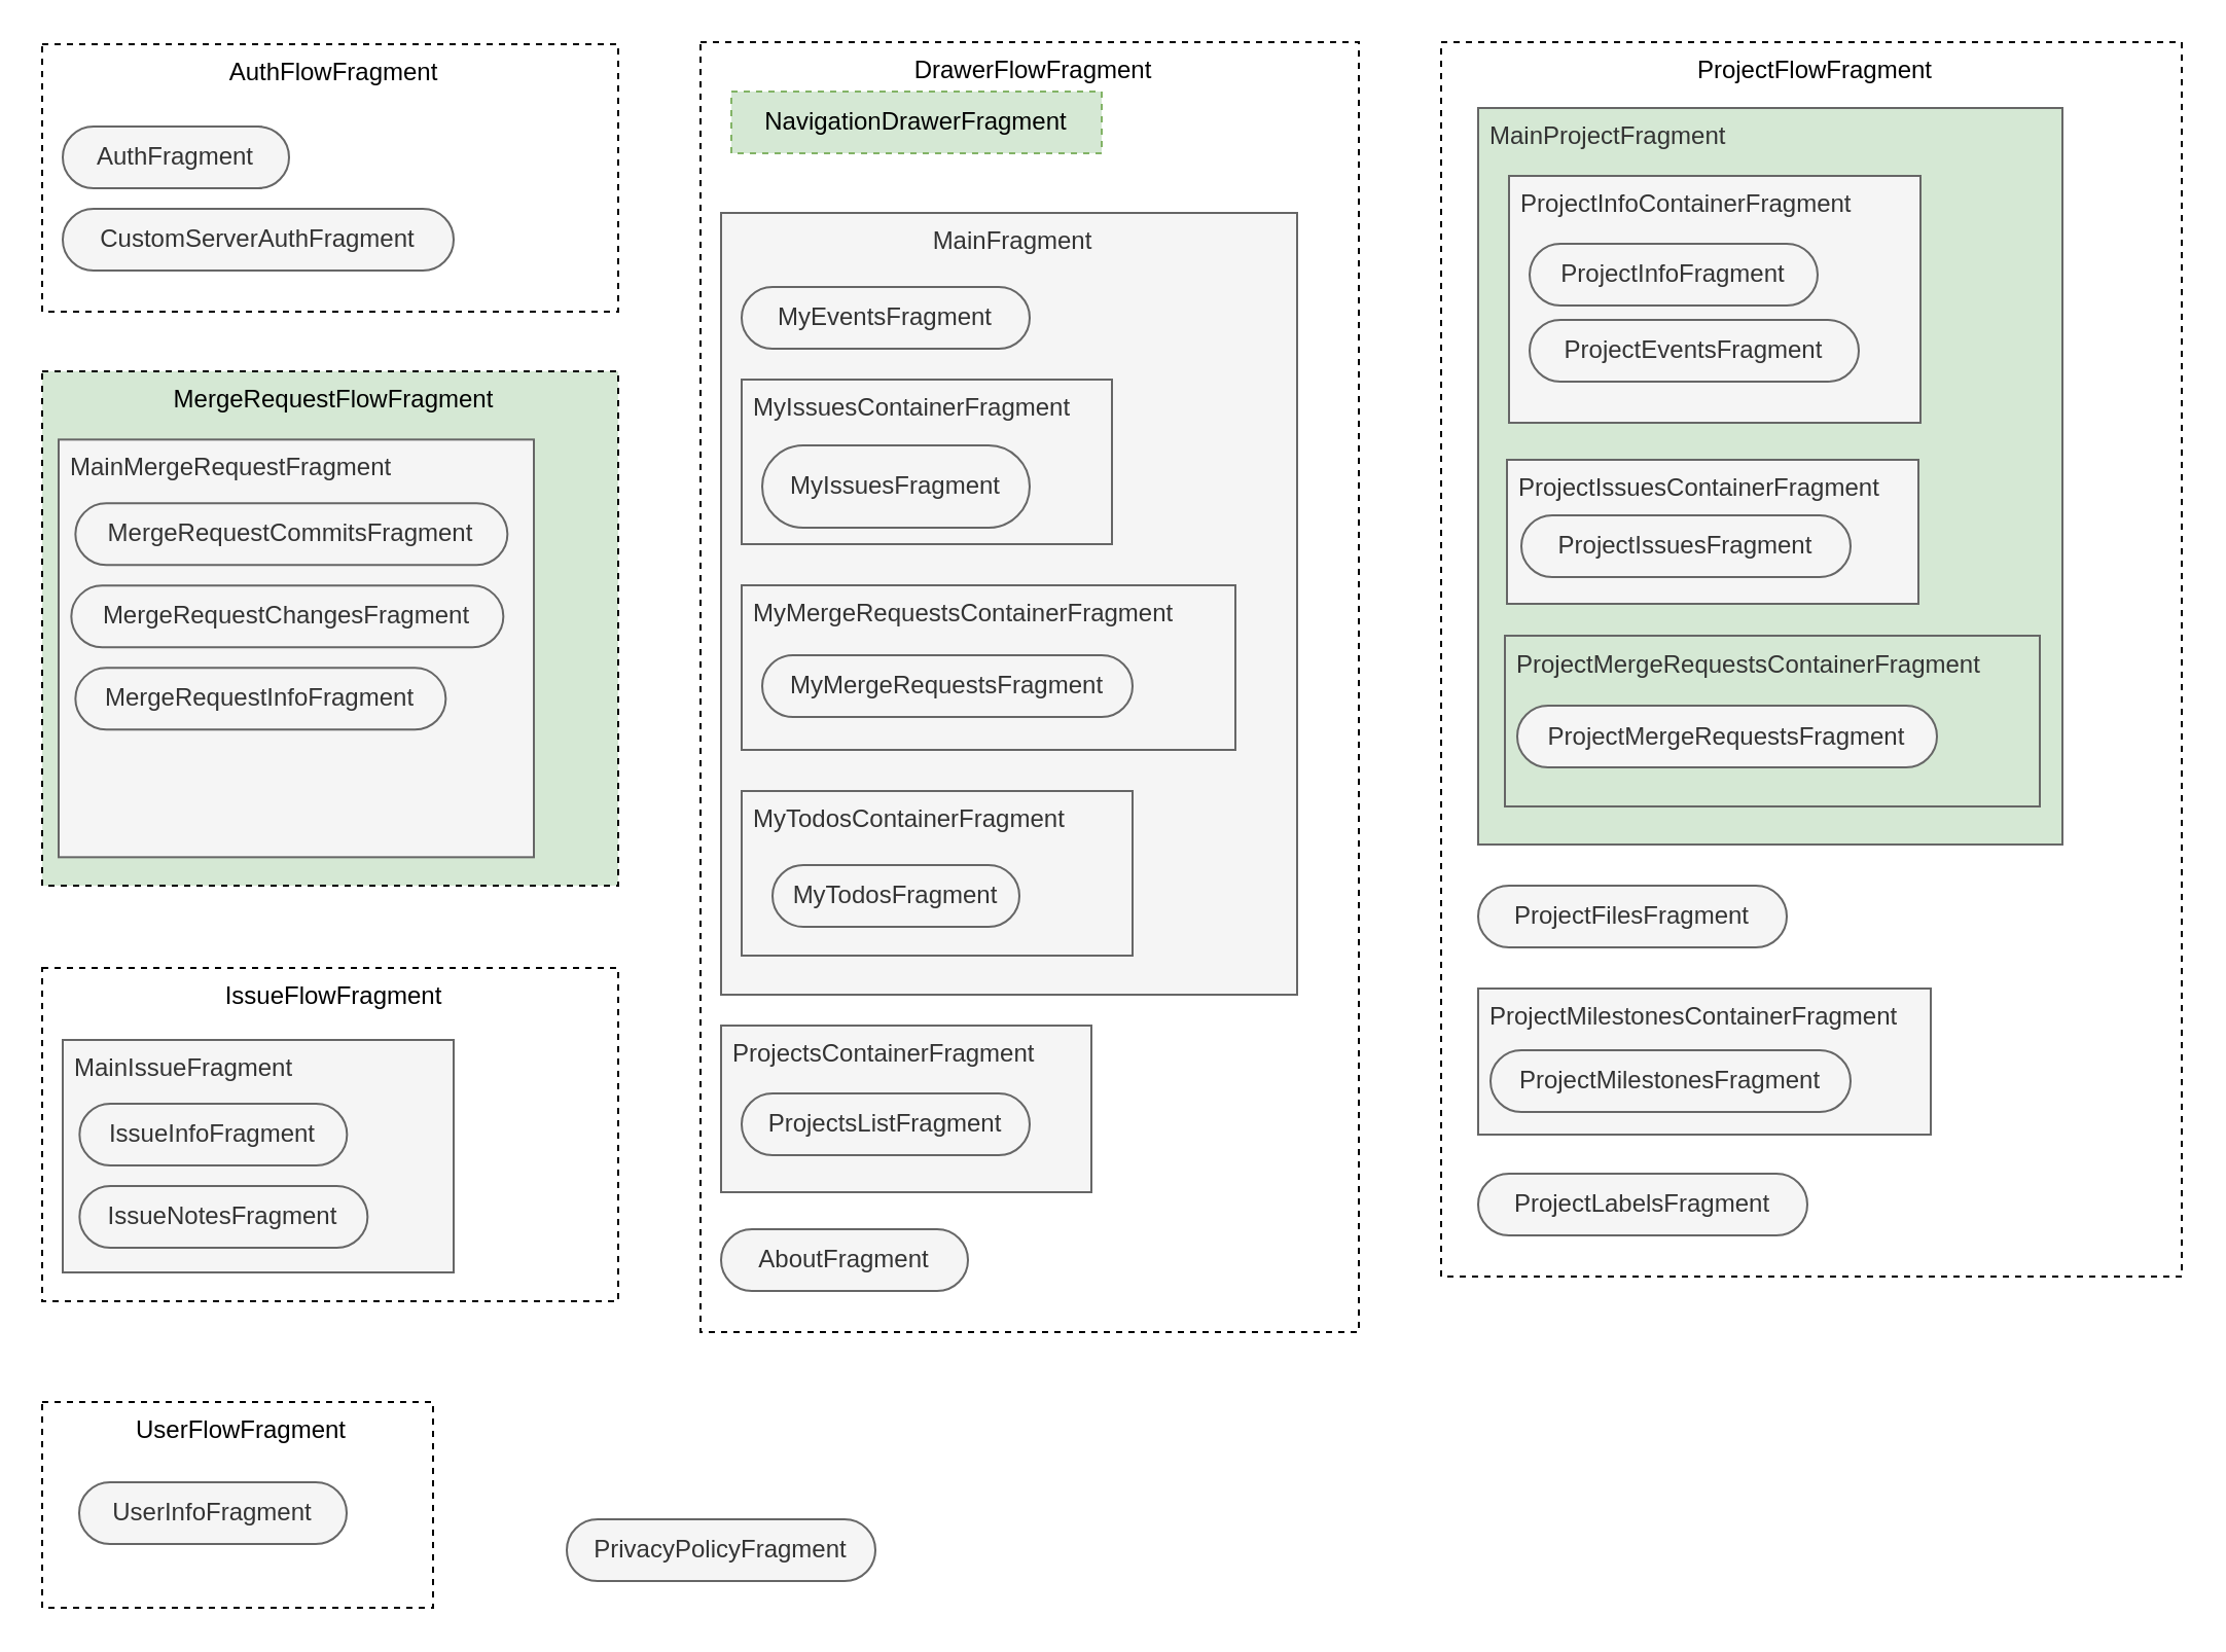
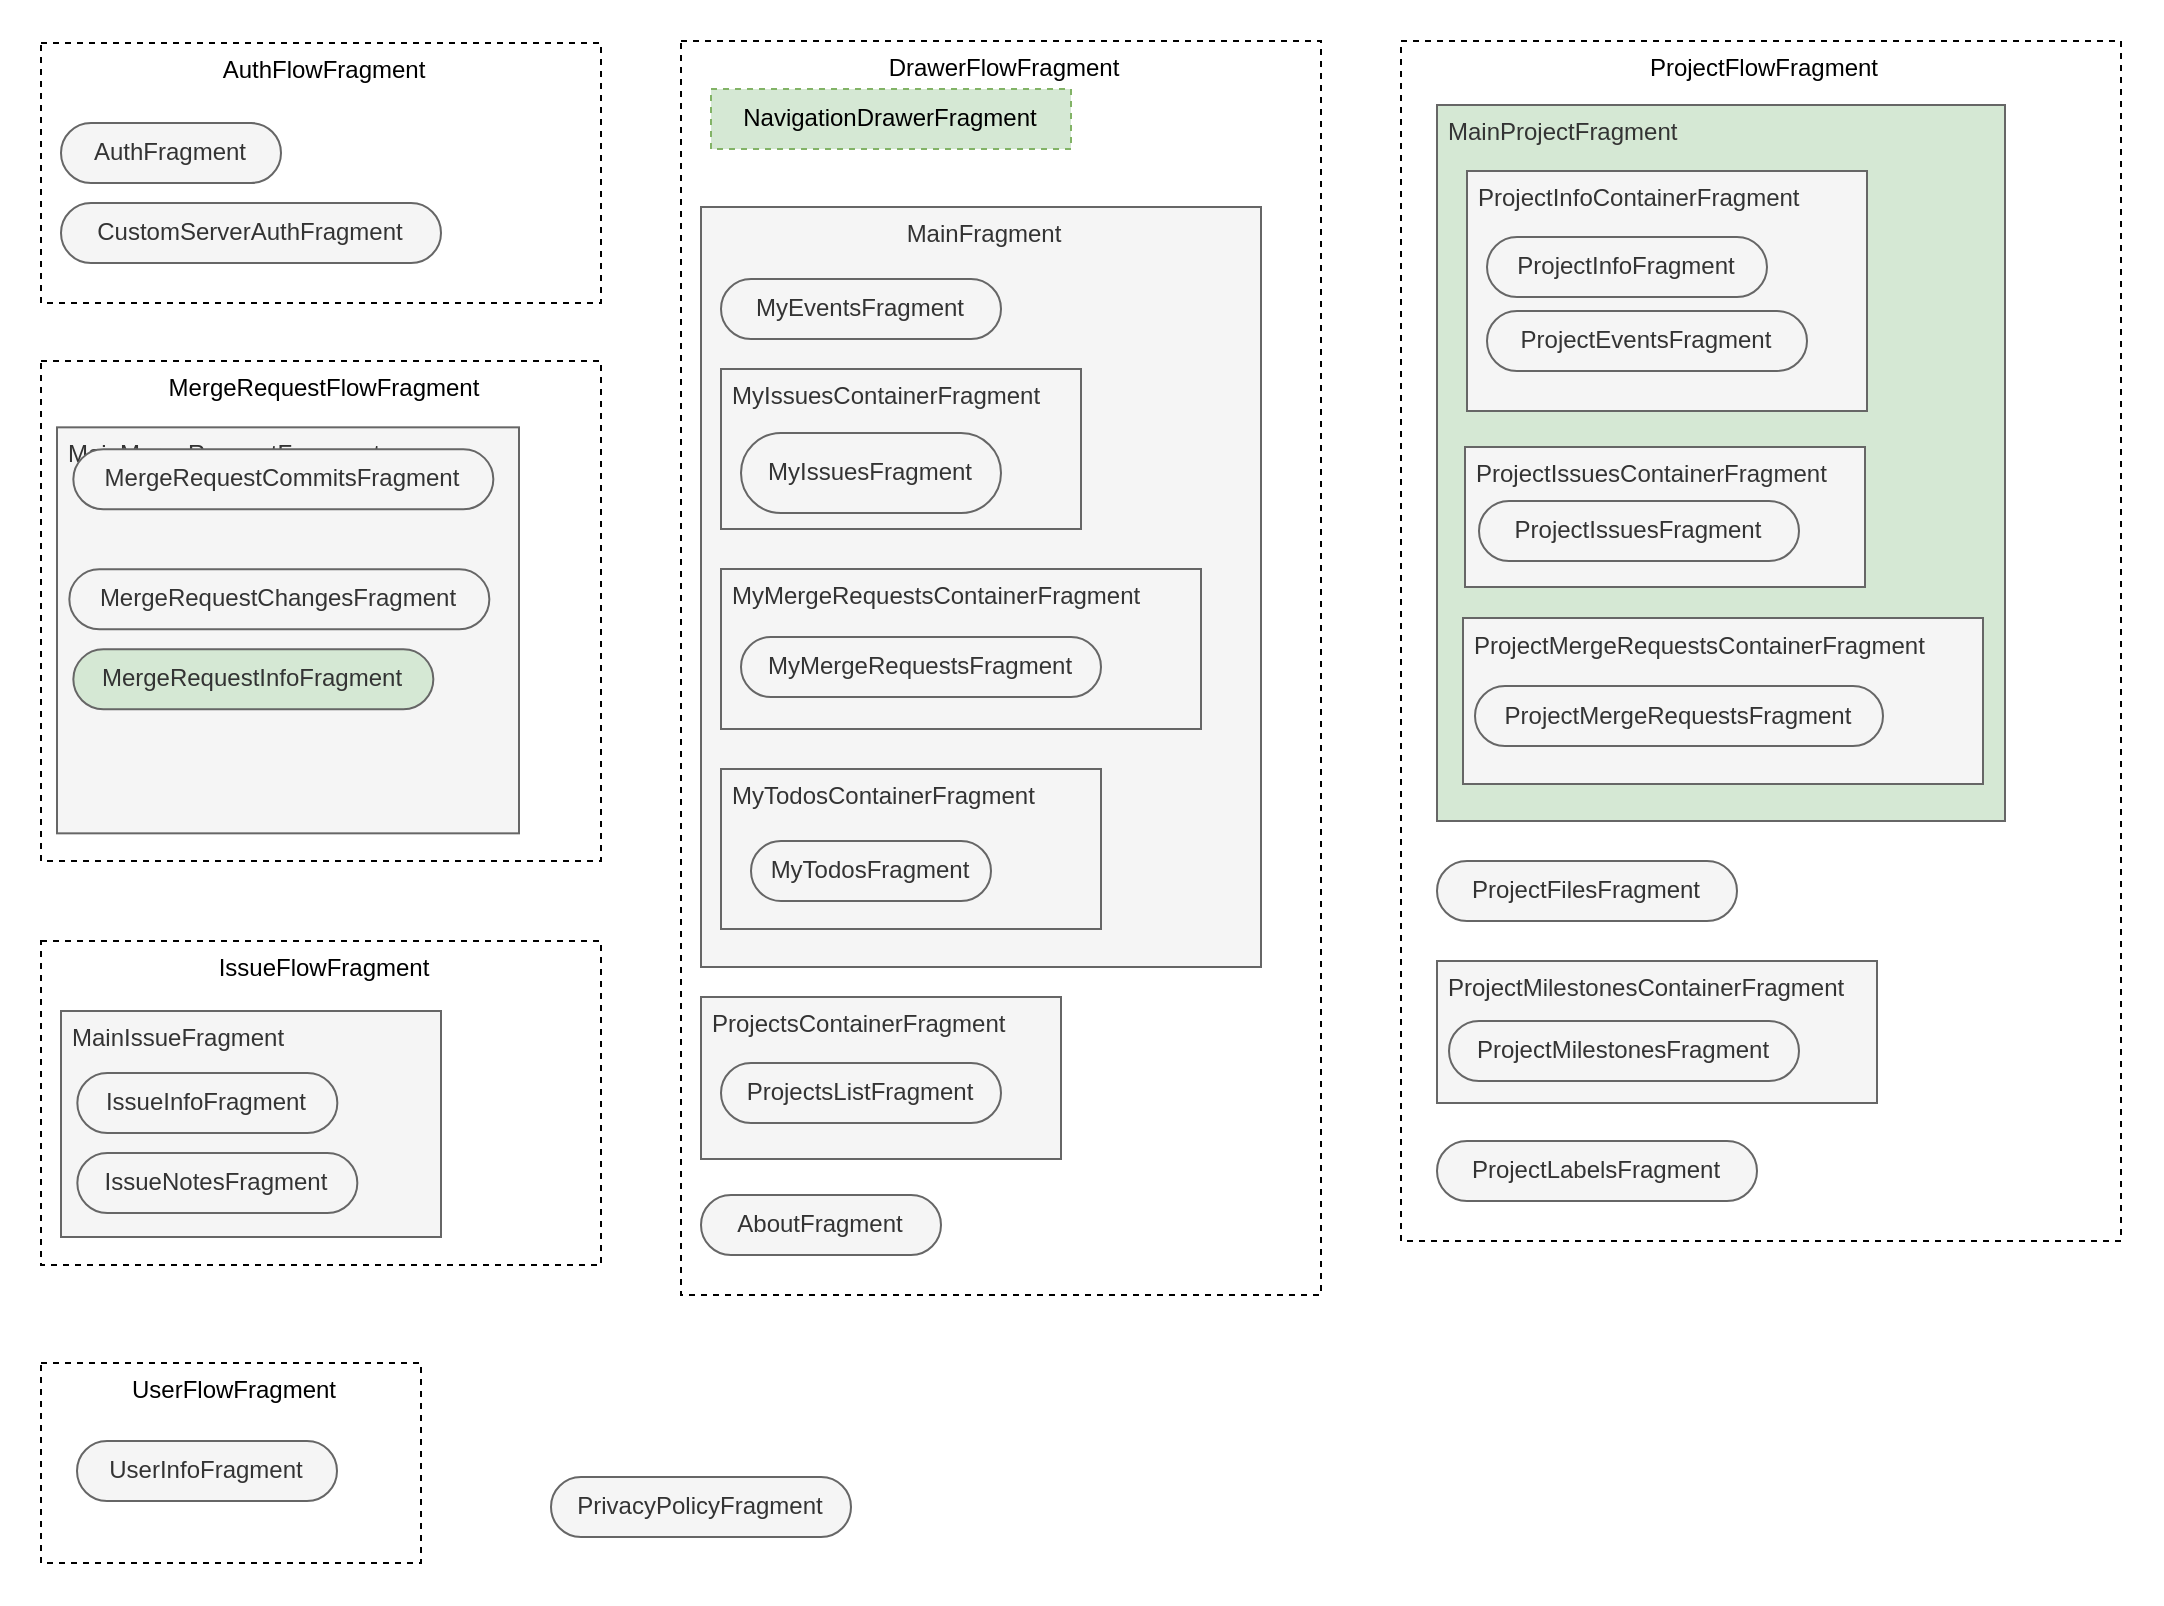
- <mxCell id="3" value="&lt;div align=&quot;center&quot;&gt;MergeRequestFlowFragment&lt;/div&gt;" style="rounded=0;whiteSpace=wrap;html=1;align=center;verticalAlign=top;spacingLeft=4;dashed=1;fillColor=#d5e8d4;" vertex="1" parent="1"><mxGeometry x="20" y="180" width="280" height="250" as="geometry" /></mxCell>
+ <mxCell id="3" value="&lt;div align=&quot;center&quot;&gt;MergeRequestFlowFragment&lt;/div&gt;" style="rounded=0;whiteSpace=wrap;html=1;align=center;verticalAlign=top;spacingLeft=4;dashed=1;" vertex="1" parent="1"><mxGeometry x="20" y="180" width="280" height="250" as="geometry" /></mxCell>
- <mxCell id="20" value="MergeRequestCommitsFragment" style="rounded=1;whiteSpace=wrap;html=1;arcSize=50;fillColor=#f5f5f5;strokeColor=#666666;fontColor=#333333;" vertex="1" parent="1"><mxGeometry x="36.167" y="244.167" width="210" height="30" as="geometry" /></mxCell>
+ <mxCell id="20" value="MergeRequestCommitsFragment" style="rounded=1;whiteSpace=wrap;html=1;arcSize=50;fillColor=#f5f5f5;strokeColor=#666666;fontColor=#333333;" vertex="1" parent="1"><mxGeometry x="36.167" y="224.167" width="210" height="30" as="geometry" /></mxCell>
- <mxCell id="36" value="ProjectMergeRequestsContainerFragment" style="rounded=1;whiteSpace=wrap;html=1;arcSize=0;fillColor=#d5e8d4;strokeColor=#666666;fontColor=#333333;align=left;verticalAlign=top;spacingLeft=4;" vertex="1" parent="1"><mxGeometry x="731" y="308.5" width="260" height="83" as="geometry" /></mxCell>
+ <mxCell id="36" value="ProjectMergeRequestsContainerFragment" style="rounded=1;whiteSpace=wrap;html=1;arcSize=0;fillColor=#f5f5f5;strokeColor=#666666;fontColor=#333333;align=left;verticalAlign=top;spacingLeft=4;" vertex="1" parent="1"><mxGeometry x="731" y="308.5" width="260" height="83" as="geometry" /></mxCell>
- <mxCell id="21" value="MergeRequestInfoFragment" style="rounded=1;whiteSpace=wrap;html=1;arcSize=50;fillColor=#f5f5f5;strokeColor=#666666;fontColor=#333333;" vertex="1" parent="1"><mxGeometry x="36.167" y="324.167" width="180" height="30" as="geometry" /></mxCell>
+ <mxCell id="21" value="MergeRequestInfoFragment" style="rounded=1;whiteSpace=wrap;html=1;arcSize=50;fillColor=#d5e8d4;strokeColor=#666666;fontColor=#333333;" vertex="1" parent="1"><mxGeometry x="36.167" y="324.167" width="180" height="30" as="geometry" /></mxCell>
